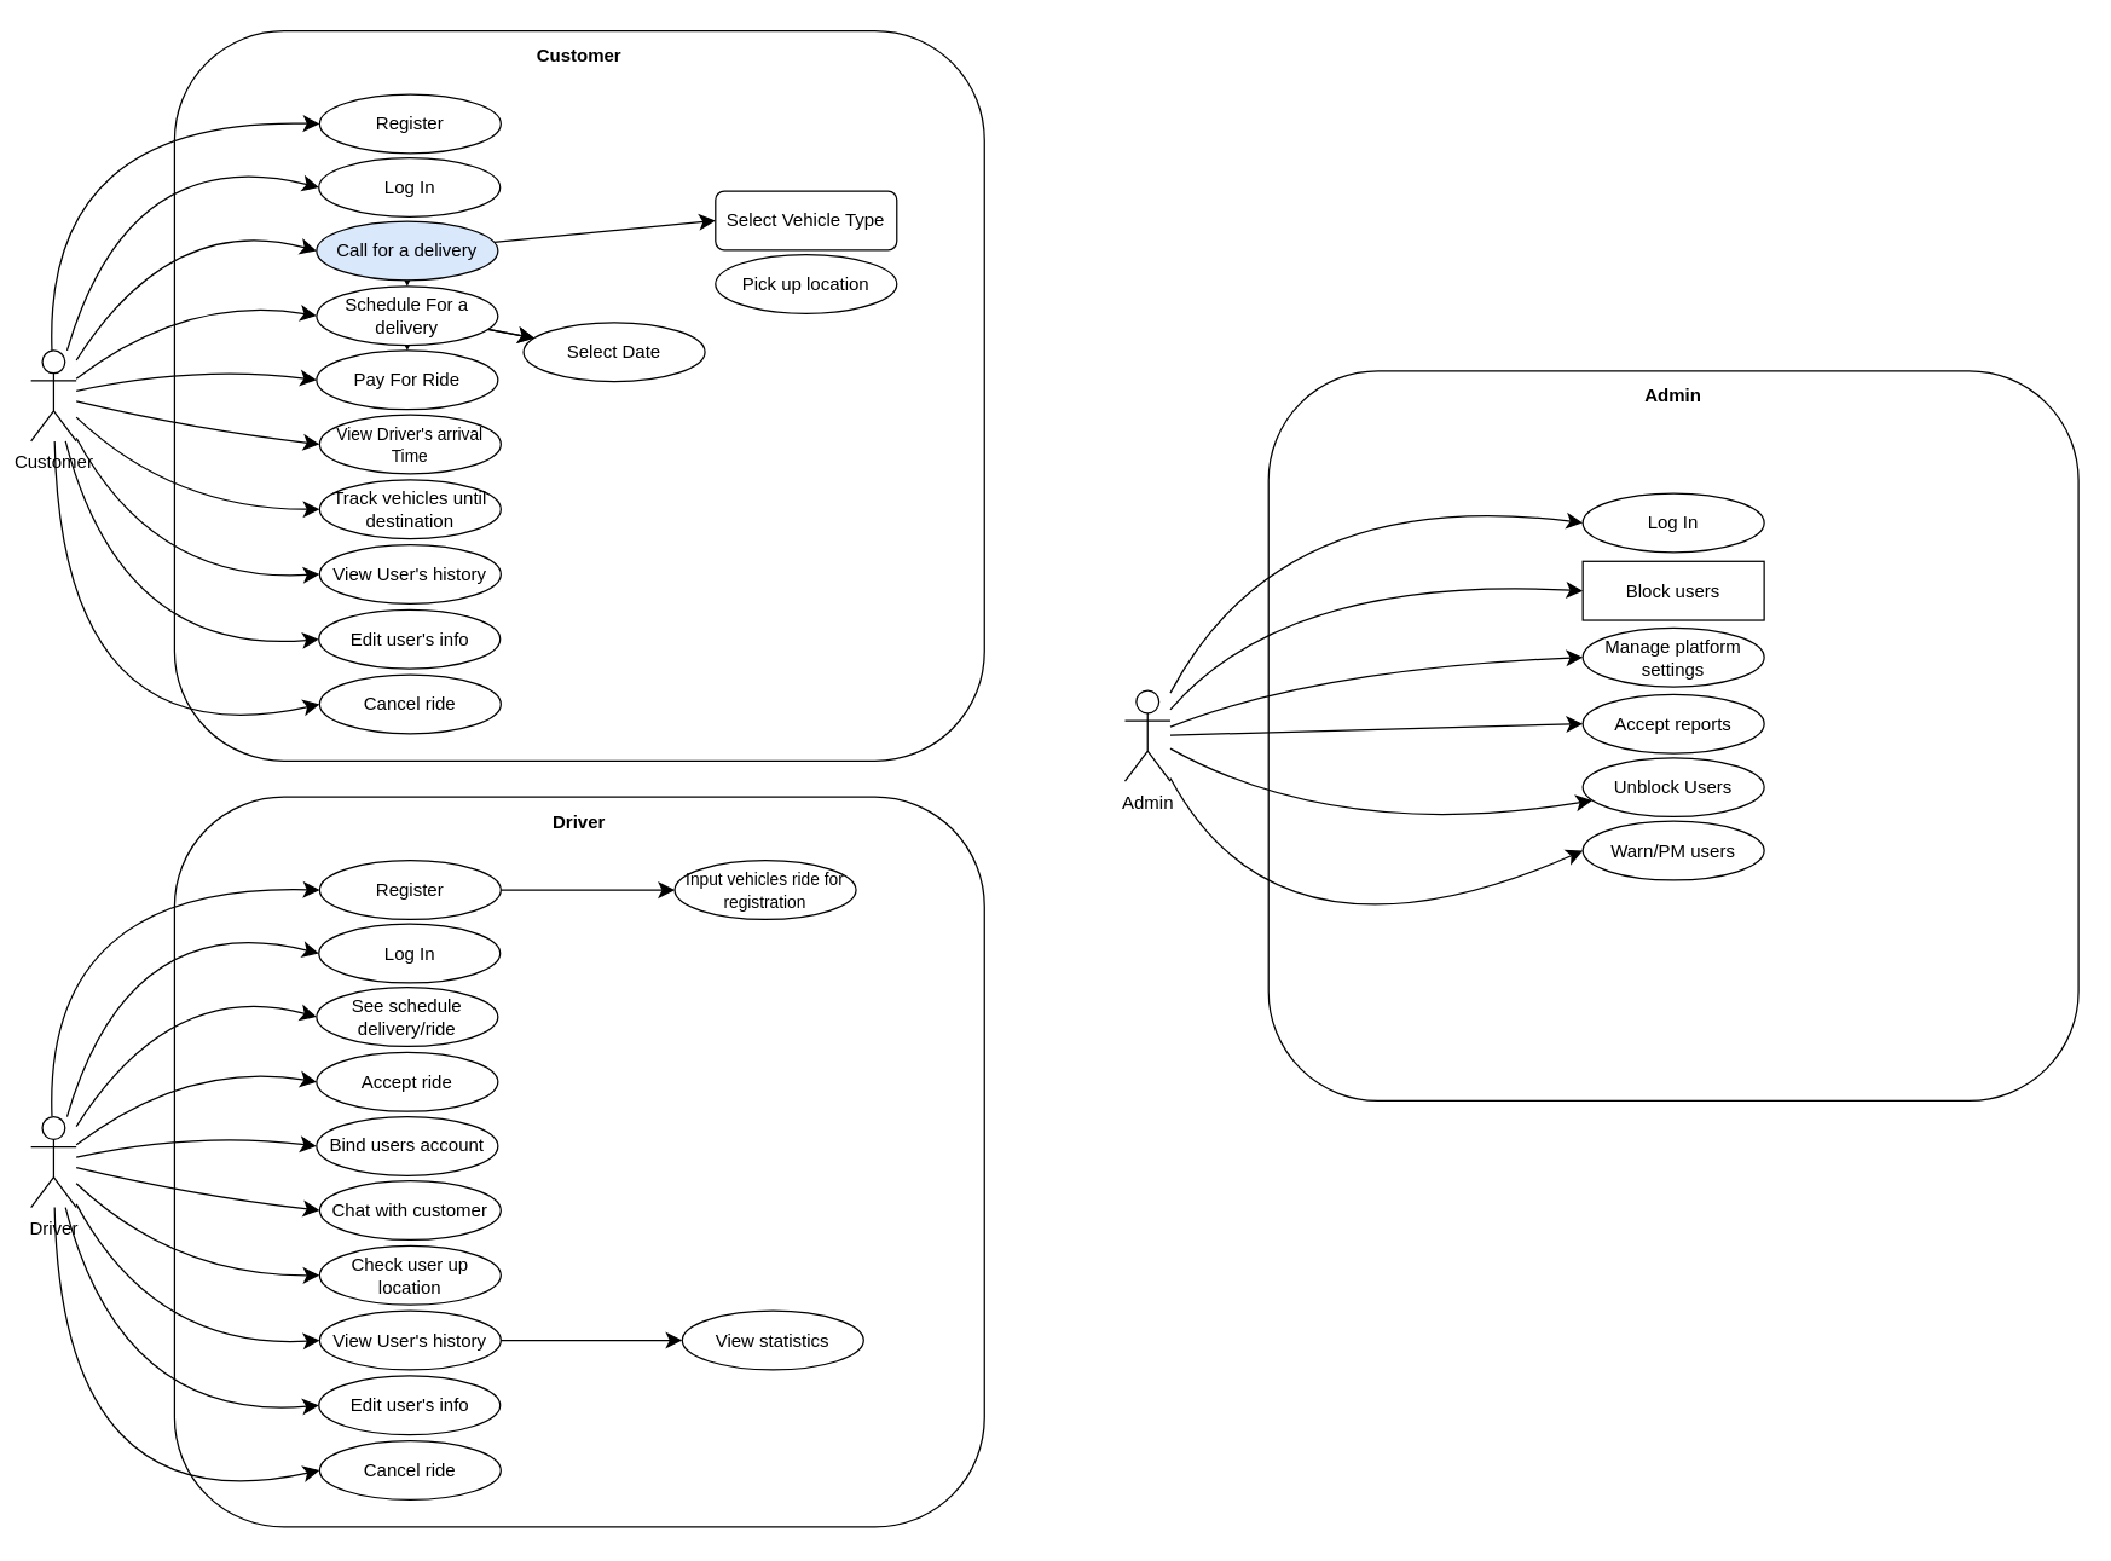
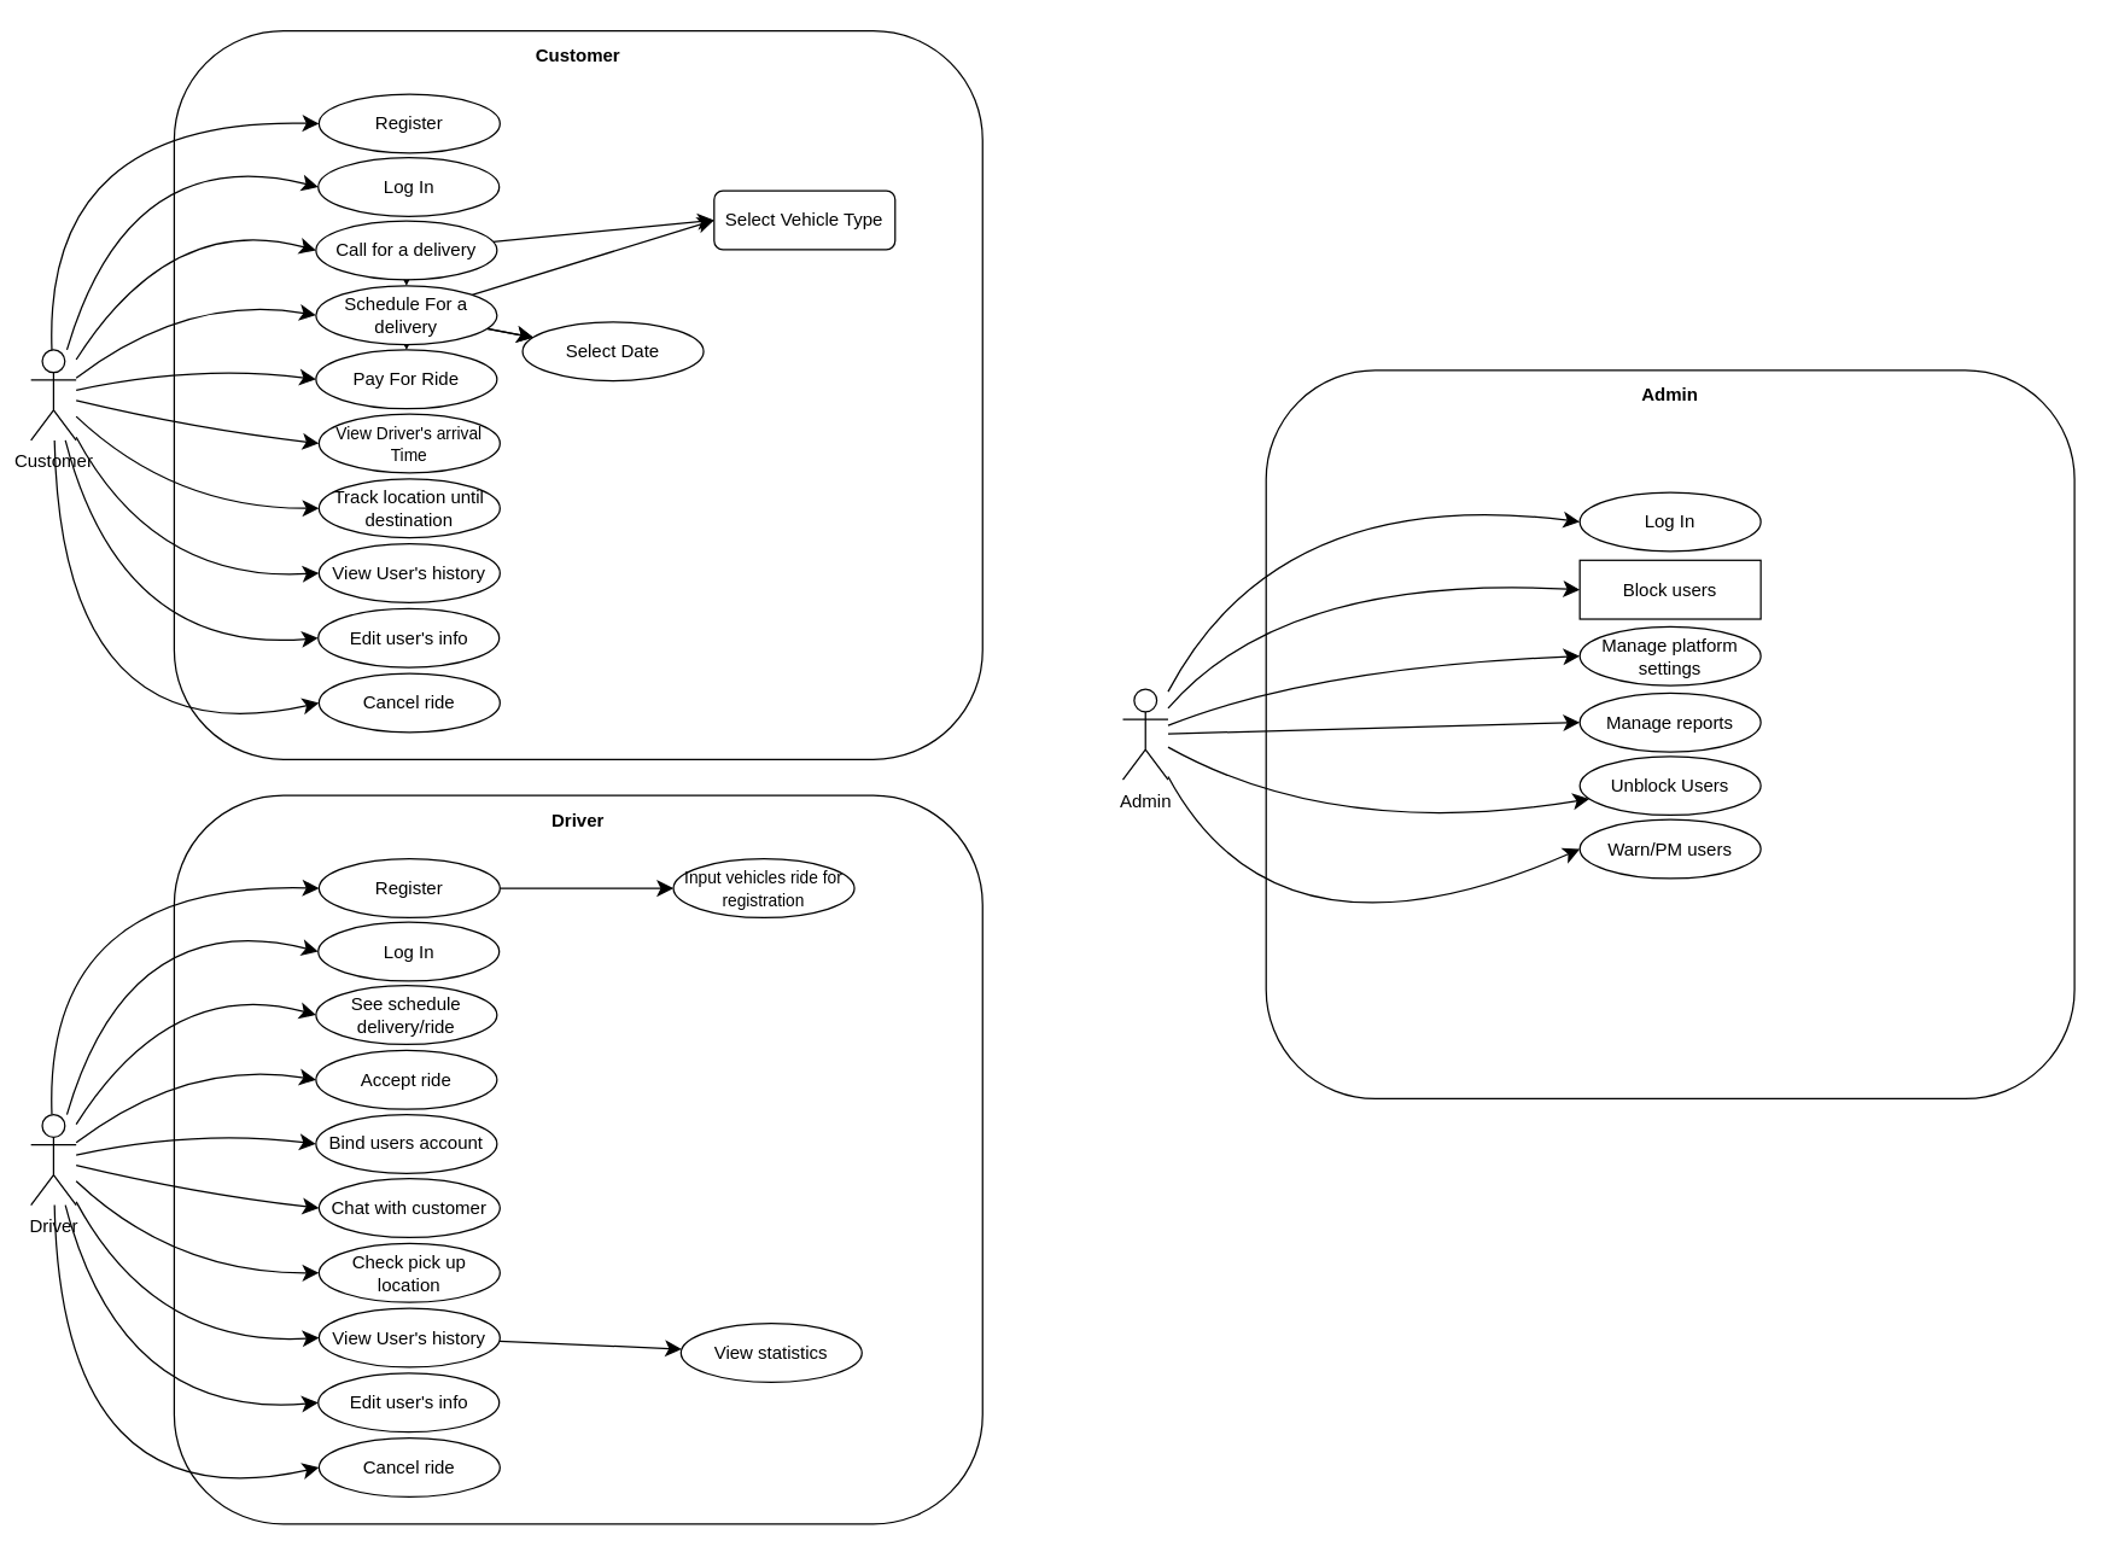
- <mxCell id="19" value="Call for a delivery" style="ellipse;whiteSpace=wrap;html=1;fillColor=#dae8fc;" parent="1" vertex="1"><mxGeometry x="209" y="146" width="120" height="39" as="geometry" /></mxCell>
+ <mxCell id="19" value="Call for a delivery" style="ellipse;whiteSpace=wrap;html=1;" parent="1" vertex="1"><mxGeometry x="209" y="146" width="120" height="39" as="geometry" /></mxCell>
+ <mxCell id="22" style="edgeStyle=none;curved=1;rounded=0;orthogonalLoop=1;jettySize=auto;html=1;entryX=0;entryY=0.5;entryDx=0;entryDy=0;fontSize=12;startSize=8;endSize=8;" parent="1" source="24" target="26" edge="1"><mxGeometry relative="1" as="geometry" /></mxCell>
- <mxCell id="28" value="Pick up location" style="ellipse;whiteSpace=wrap;html=1;" parent="1" vertex="1"><mxGeometry x="473" y="168" width="120" height="39" as="geometry" /></mxCell>
- <mxCell id="30" value="Track vehicles until destination" style="ellipse;whiteSpace=wrap;html=1;" parent="1" vertex="1"><mxGeometry x="211" y="317" width="120" height="39" as="geometry" /></mxCell>
+ <mxCell id="30" value="Track location until destination" style="ellipse;whiteSpace=wrap;html=1;" parent="1" vertex="1"><mxGeometry x="211" y="317" width="120" height="39" as="geometry" /></mxCell>
- <mxCell id="74" value="Accept reports" style="ellipse;whiteSpace=wrap;html=1;" parent="1" vertex="1"><mxGeometry x="1047" y="459" width="120" height="39" as="geometry" /></mxCell>
+ <mxCell id="74" value="Manage reports" style="ellipse;whiteSpace=wrap;html=1;" parent="1" vertex="1"><mxGeometry x="1047" y="459" width="120" height="39" as="geometry" /></mxCell>
- <mxCell id="54" value="Check user up location" style="ellipse;whiteSpace=wrap;html=1;" parent="1" vertex="1"><mxGeometry x="211" y="824" width="120" height="39" as="geometry" /></mxCell>
+ <mxCell id="54" value="Check pick up location" style="ellipse;whiteSpace=wrap;html=1;" parent="1" vertex="1"><mxGeometry x="211" y="824" width="120" height="39" as="geometry" /></mxCell>
- <mxCell id="69" value="View statistics" style="ellipse;whiteSpace=wrap;html=1;" parent="1" vertex="1"><mxGeometry x="451" y="867" width="120" height="39" as="geometry" /></mxCell>
+ <mxCell id="69" value="View statistics" style="ellipse;whiteSpace=wrap;html=1;" parent="1" vertex="1"><mxGeometry x="451" y="877" width="120" height="39" as="geometry" /></mxCell>
